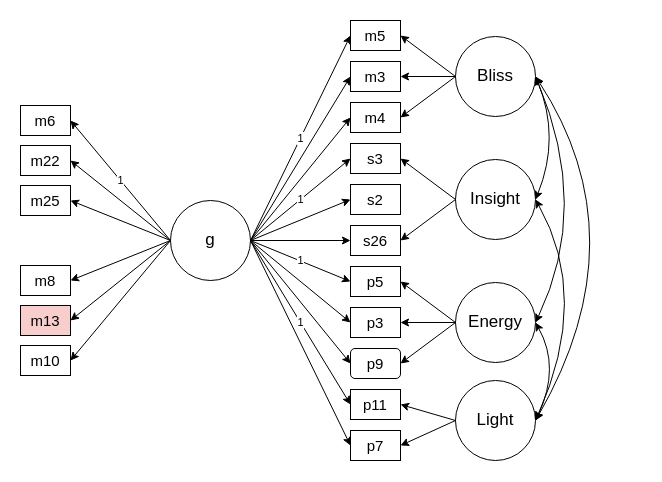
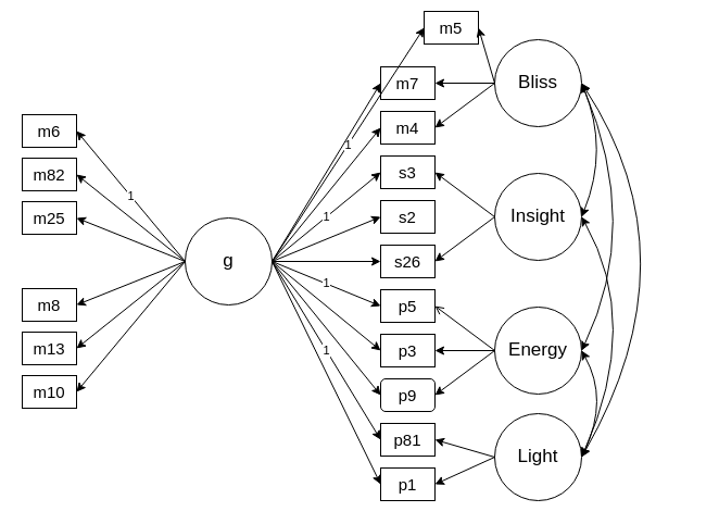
- <mxCell id="7" value="m5" style="rounded=0;whiteSpace=wrap;html=1;fontSize=15;" parent="1" vertex="1"><mxGeometry x="350" y="20" width="50" height="30" as="geometry" /></mxCell>
+ <mxCell id="7" value="m5" style="rounded=0;whiteSpace=wrap;html=1;fontSize=15;" parent="1" vertex="1"><mxGeometry x="390" y="10" width="50" height="30" as="geometry" /></mxCell>
- <mxCell id="8" value="m3" style="rounded=0;whiteSpace=wrap;html=1;fontSize=15;" parent="1" vertex="1"><mxGeometry x="350" y="61" width="50" height="30" as="geometry" /></mxCell>
+ <mxCell id="8" value="m7" style="rounded=0;whiteSpace=wrap;html=1;fontSize=15;" parent="1" vertex="1"><mxGeometry x="350" y="61" width="50" height="30" as="geometry" /></mxCell>
- <mxCell id="3" value="m22" style="rounded=0;whiteSpace=wrap;html=1;fontSize=15;" parent="1" vertex="1"><mxGeometry x="20" y="145" width="50" height="30" as="geometry" /></mxCell>
+ <mxCell id="3" value="m82" style="rounded=0;whiteSpace=wrap;html=1;fontSize=15;" parent="1" vertex="1"><mxGeometry x="20" y="145" width="50" height="30" as="geometry" /></mxCell>
- <mxCell id="50" value="" style="endArrow=classic;html=1;rounded=0;entryX=1;entryY=0.5;entryDx=0;entryDy=0;exitX=0;exitY=0.5;exitDx=0;exitDy=0;" edge="1" parent="1" source="21" target="31"><mxGeometry width="50" height="50" relative="1" as="geometry"><mxPoint x="465" y="325" as="sourcePoint" /><mxPoint x="410" y="373" as="targetPoint" /></mxGeometry></mxCell>
+ <mxCell id="50" value="" style="endArrow=open;html=1;rounded=0;entryX=1;entryY=0.5;entryDx=0;entryDy=0;exitX=0;exitY=0.5;exitDx=0;exitDy=0;" edge="1" parent="1" source="21" target="31"><mxGeometry width="50" height="50" relative="1" as="geometry"><mxPoint x="465" y="325" as="sourcePoint" /><mxPoint x="410" y="373" as="targetPoint" /></mxGeometry></mxCell>
- <mxCell id="41" value="m13" style="rounded=0;whiteSpace=wrap;html=1;fontSize=15;fillColor=#f8cecc;" parent="1" vertex="1"><mxGeometry x="20" y="305" width="50" height="30" as="geometry" /></mxCell>
+ <mxCell id="41" value="m13" style="rounded=0;whiteSpace=wrap;html=1;fontSize=15;" parent="1" vertex="1"><mxGeometry x="20" y="305" width="50" height="30" as="geometry" /></mxCell>
- <mxCell id="36" value="p11" style="rounded=0;whiteSpace=wrap;html=1;fontSize=15;" parent="1" vertex="1"><mxGeometry x="350" y="389" width="50" height="30" as="geometry" /></mxCell>
+ <mxCell id="36" value="p81" style="rounded=0;whiteSpace=wrap;html=1;fontSize=15;" parent="1" vertex="1"><mxGeometry x="350" y="389" width="50" height="30" as="geometry" /></mxCell>
- <mxCell id="37" value="p7" style="rounded=0;whiteSpace=wrap;html=1;fontSize=15;" parent="1" vertex="1"><mxGeometry x="350" y="430" width="50" height="30" as="geometry" /></mxCell>
+ <mxCell id="37" value="p1" style="rounded=0;whiteSpace=wrap;html=1;fontSize=15;" parent="1" vertex="1"><mxGeometry x="350" y="430" width="50" height="30" as="geometry" /></mxCell>
